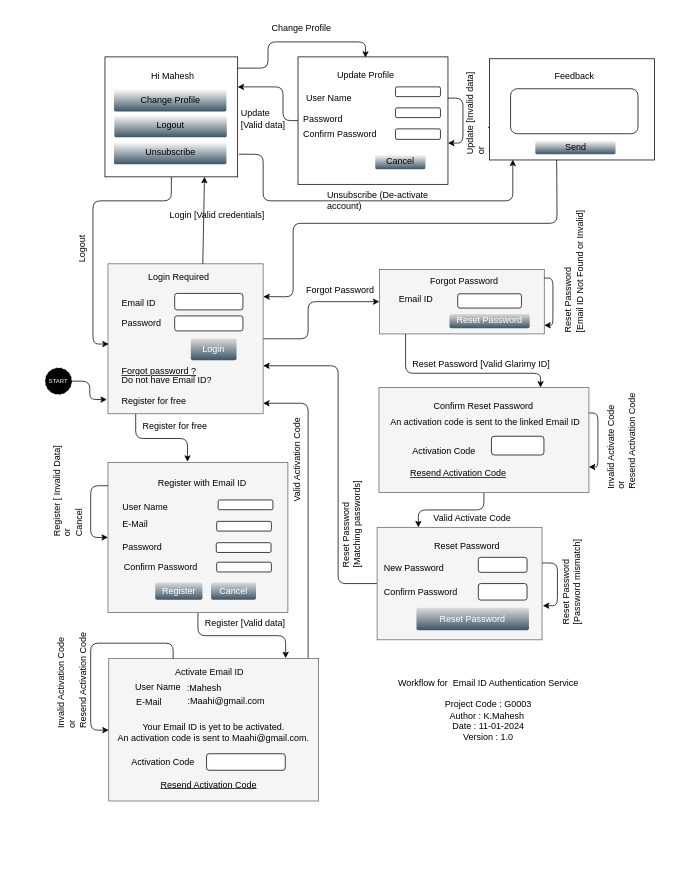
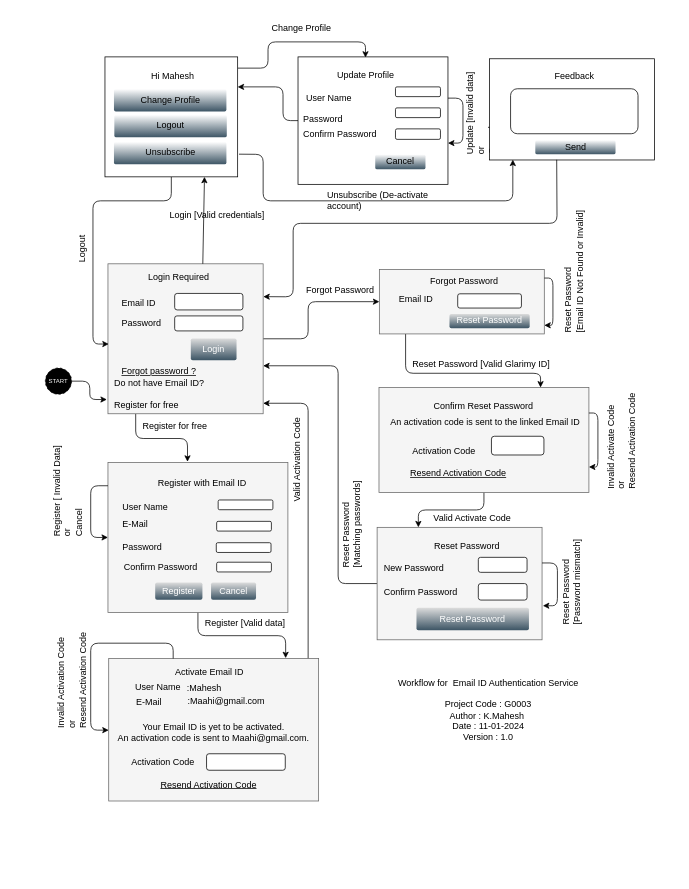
- <mxCell id="79" value="Update [Valid data]&lt;br&gt;" style="text;align=left;verticalAlign=middle;rounded=0;fontSize=12;direction=south;labelBorderColor=none;whiteSpace=wrap;html=1;fontStyle=0;" parent="1" vertex="1"><mxGeometry x="318.5" y="141.5" width="71" height="33" as="geometry" /></mxCell>
- <mxCell id="11" value="Do not have Email ID? &lt;br&gt;&lt;br&gt;Register for free" style="text;strokeColor=none;fillColor=none;align=left;verticalAlign=middle;rounded=0;fontStyle=0;fontSize=12;labelBorderColor=none;whiteSpace=wrap;html=1;" parent="1" vertex="1"><mxGeometry x="159.5" y="509.5" width="157" height="20" as="geometry" /></mxCell>
+ <mxCell id="11" value="Do not have Email ID? &lt;br&gt;&lt;br&gt;Register for free" style="text;strokeColor=none;fillColor=none;align=left;verticalAlign=middle;rounded=0;fontStyle=0;fontSize=12;labelBorderColor=none;whiteSpace=wrap;html=1;" parent="1" vertex="1"><mxGeometry x="149.5" y="514.5" width="157" height="20" as="geometry" /></mxCell>
